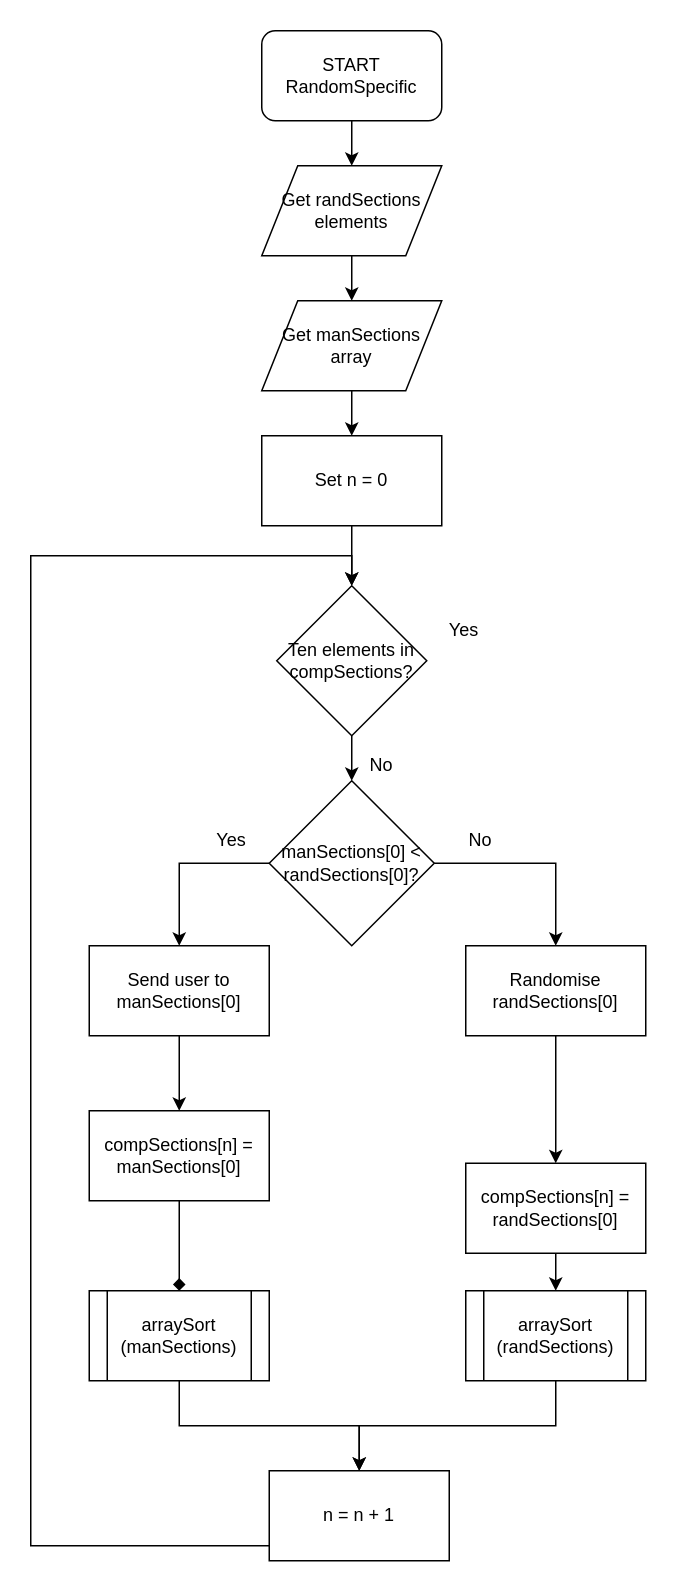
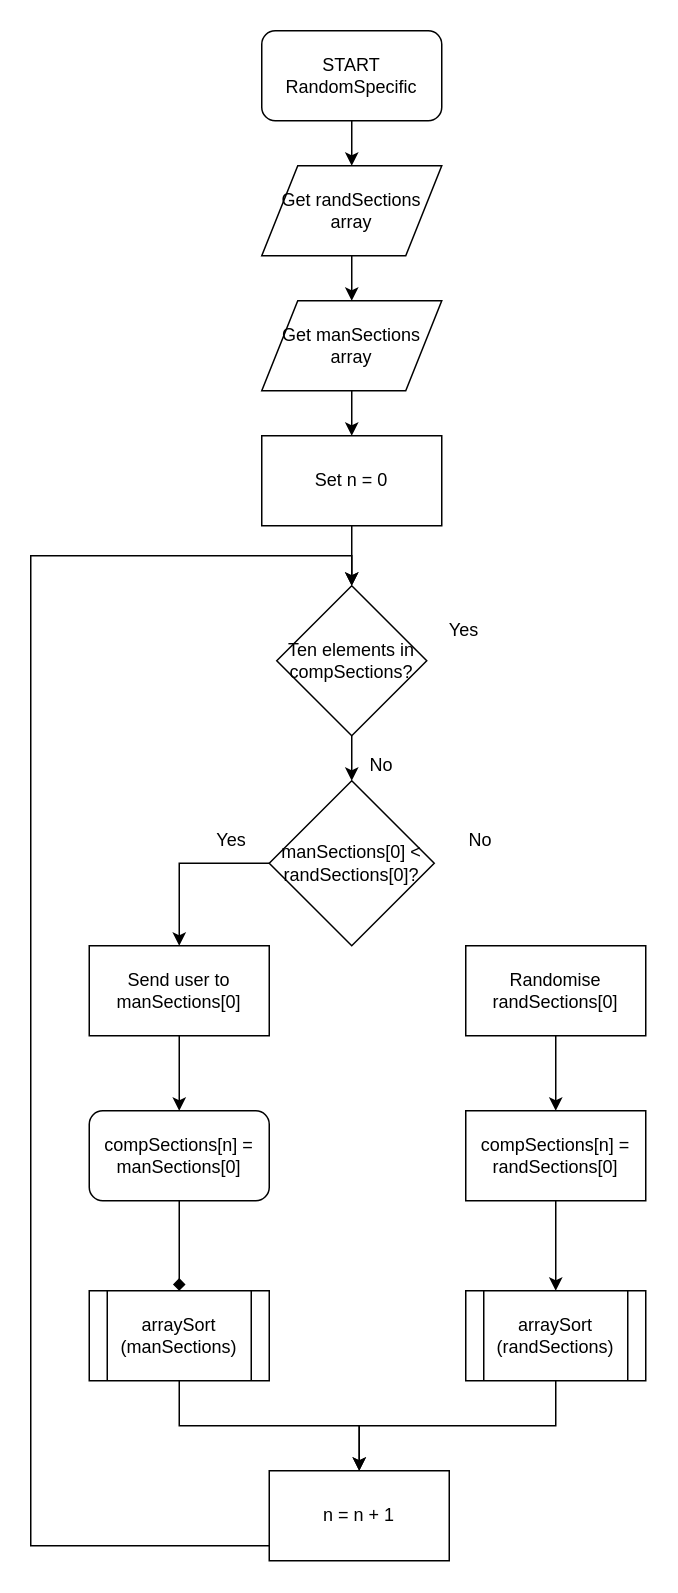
- <mxCell id="5" value="Get randSections elements" style="shape=parallelogram;perimeter=parallelogramPerimeter;whiteSpace=wrap;html=1;" vertex="1" parent="1"><mxGeometry x="174" y="110" width="120" height="60" as="geometry" /></mxCell>
+ <mxCell id="5" value="Get randSections array" style="shape=parallelogram;perimeter=parallelogramPerimeter;whiteSpace=wrap;html=1;" vertex="1" parent="1"><mxGeometry x="174" y="110" width="120" height="60" as="geometry" /></mxCell>
- <mxCell id="9" style="edgeStyle=orthogonalEdgeStyle;rounded=0;orthogonalLoop=1;jettySize=auto;html=1;entryX=0.5;entryY=0;entryDx=0;entryDy=0;" edge="1" parent="1" source="10" target="15"><mxGeometry relative="1" as="geometry" /></mxCell>
- <mxCell id="18" value="compSections[n] = manSections[0]" style="rounded=0;whiteSpace=wrap;html=1;" vertex="1" parent="1"><mxGeometry x="59" y="740" width="120" height="60" as="geometry" /></mxCell>
+ <mxCell id="18" value="compSections[n] = manSections[0]" style="whiteSpace=wrap;html=1;rounded=1;" vertex="1" parent="1"><mxGeometry x="59" y="740" width="120" height="60" as="geometry" /></mxCell>
- <mxCell id="20" value="&lt;span&gt;compSections[n] = randSections[0]&lt;/span&gt;" style="rounded=0;whiteSpace=wrap;html=1;" vertex="1" parent="1"><mxGeometry x="310" y="775" width="120" height="60" as="geometry" /></mxCell>
+ <mxCell id="20" value="&lt;span&gt;compSections[n] = randSections[0]&lt;/span&gt;" style="rounded=0;whiteSpace=wrap;html=1;" vertex="1" parent="1"><mxGeometry x="310" y="740" width="120" height="60" as="geometry" /></mxCell>
